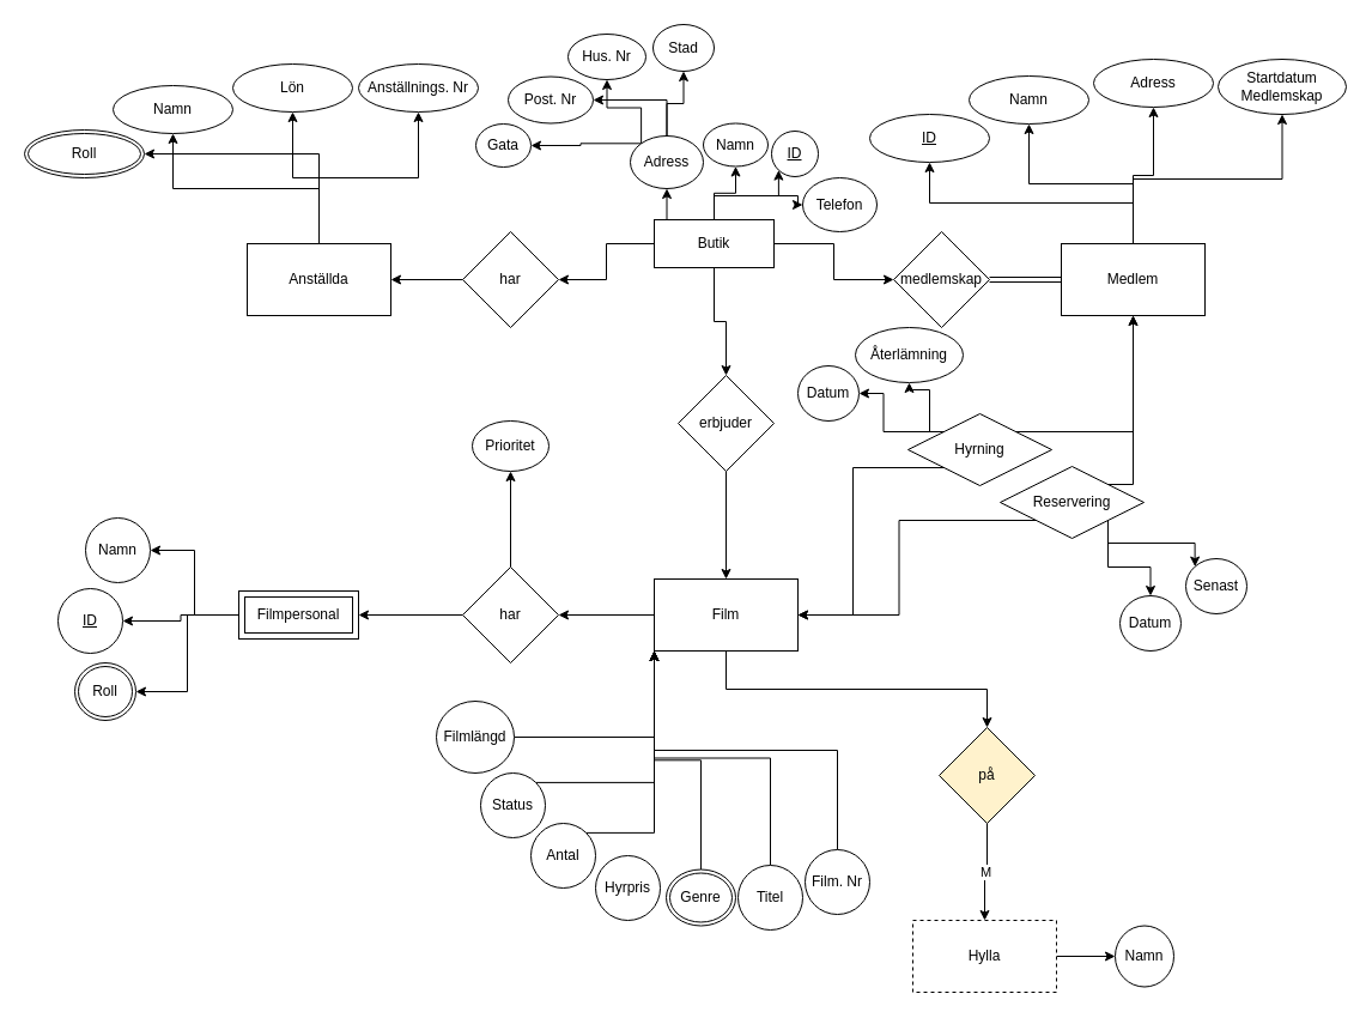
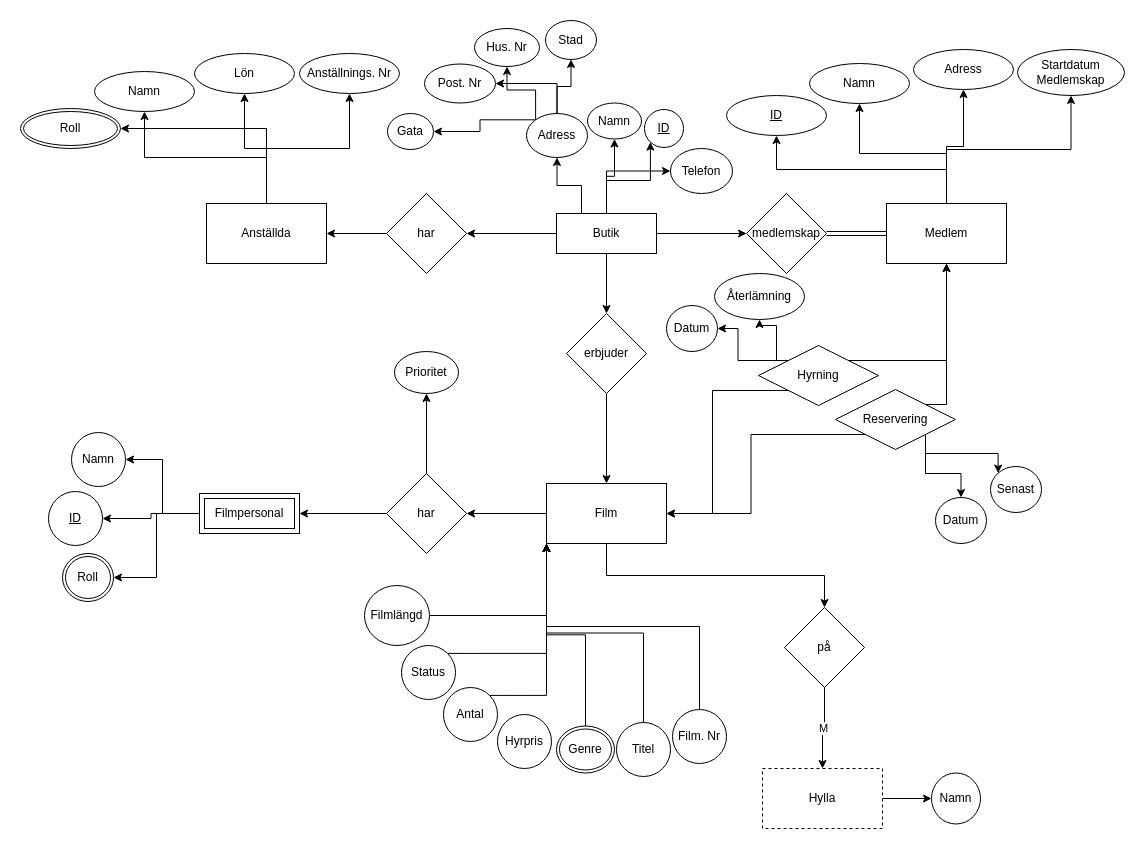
- <mxCell id="32" value="Gata" style="ellipse;whiteSpace=wrap;html=1;align=center;" vertex="1" parent="1"><mxGeometry x="397" y="103" width="46" height="36" as="geometry" /></mxCell>
+ <mxCell id="32" value="Gata" style="ellipse;whiteSpace=wrap;html=1;align=center;" vertex="1" parent="1"><mxGeometry x="387" y="113" width="46" height="36" as="geometry" /></mxCell>
- <mxCell id="9" value="Butik" style="whiteSpace=wrap;html=1;align=center;" vertex="1" parent="1"><mxGeometry x="546" y="183" width="100" height="40" as="geometry" /></mxCell>
+ <mxCell id="9" value="Butik" style="whiteSpace=wrap;html=1;align=center;" vertex="1" parent="1"><mxGeometry x="556" y="213" width="100" height="40" as="geometry" /></mxCell>
- <mxCell id="57" value="på" style="rhombus;whiteSpace=wrap;html=1;fillColor=#fff2cc;" vertex="1" parent="1"><mxGeometry x="784" y="607" width="80" height="80" as="geometry" /></mxCell>
+ <mxCell id="57" value="på" style="rhombus;whiteSpace=wrap;html=1;" vertex="1" parent="1"><mxGeometry x="784" y="607" width="80" height="80" as="geometry" /></mxCell>
